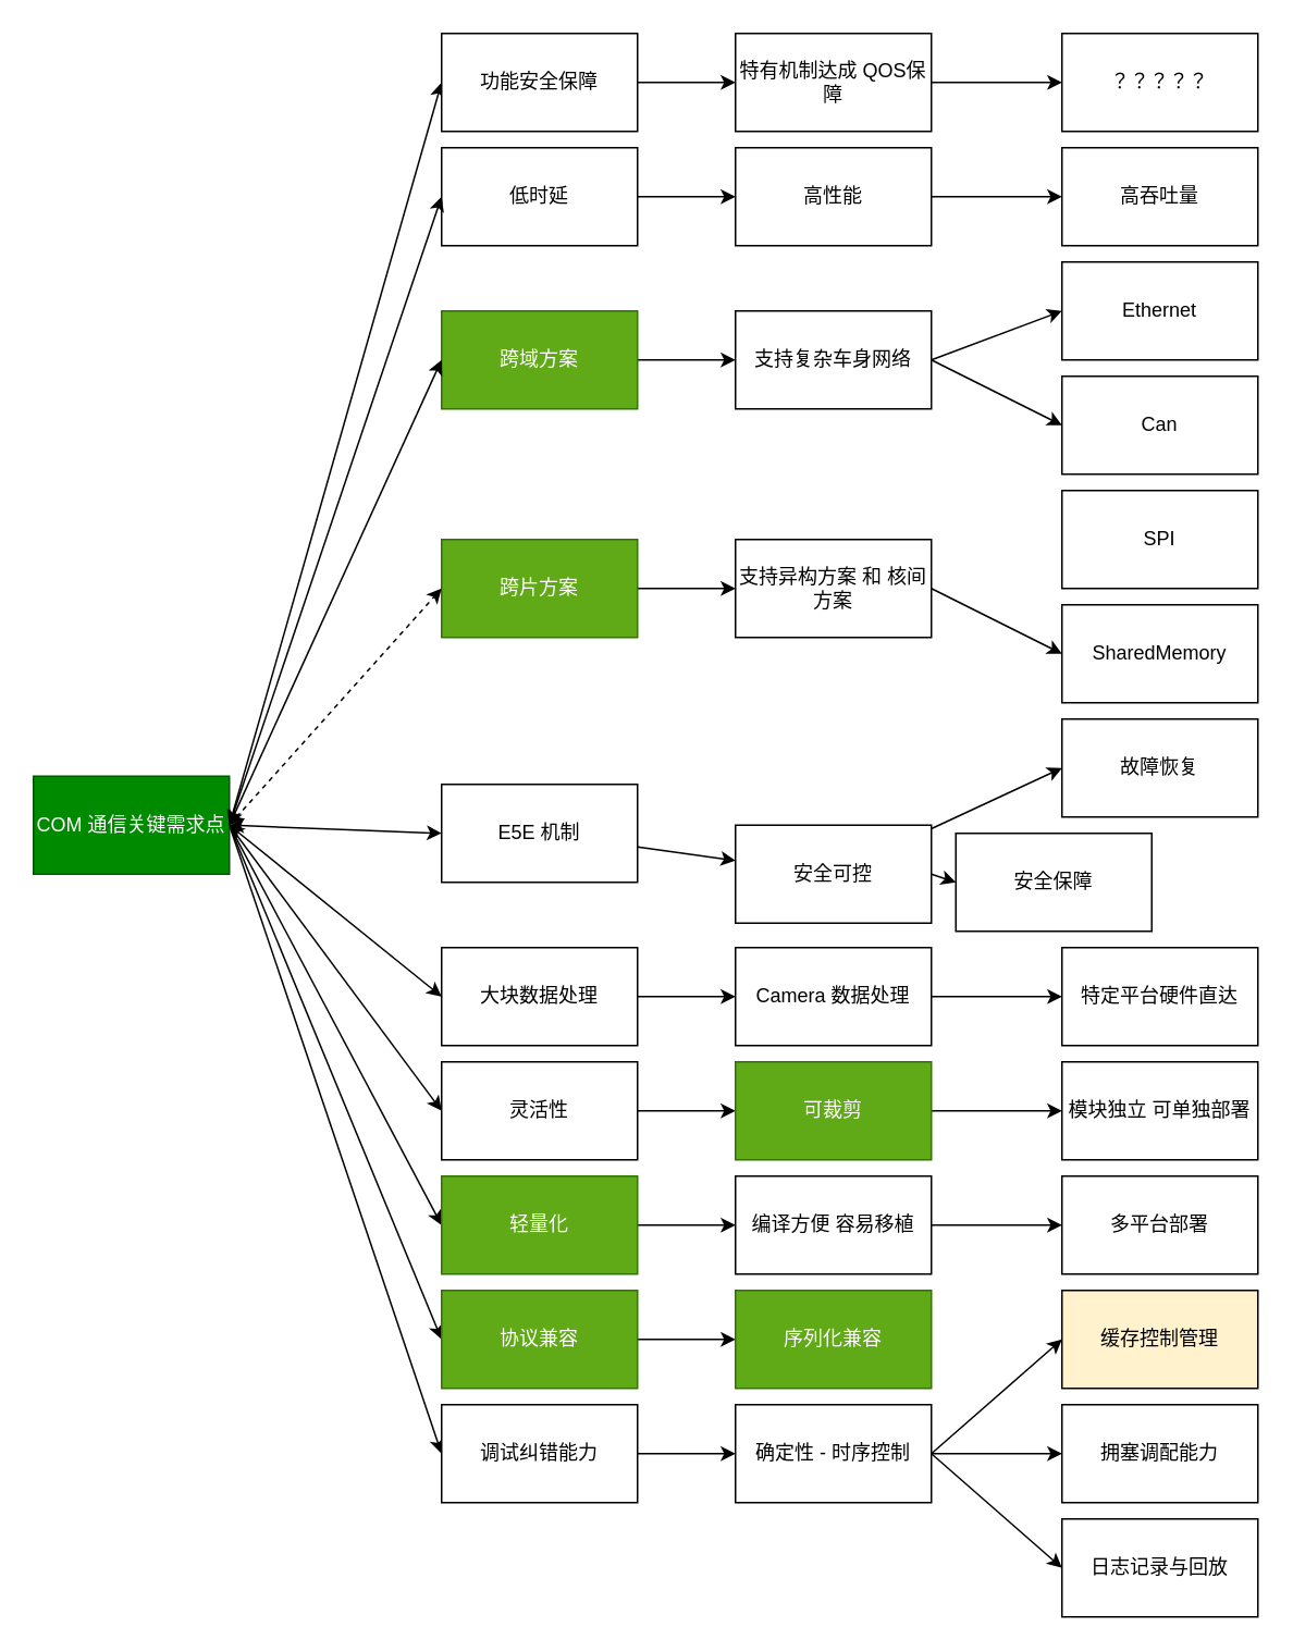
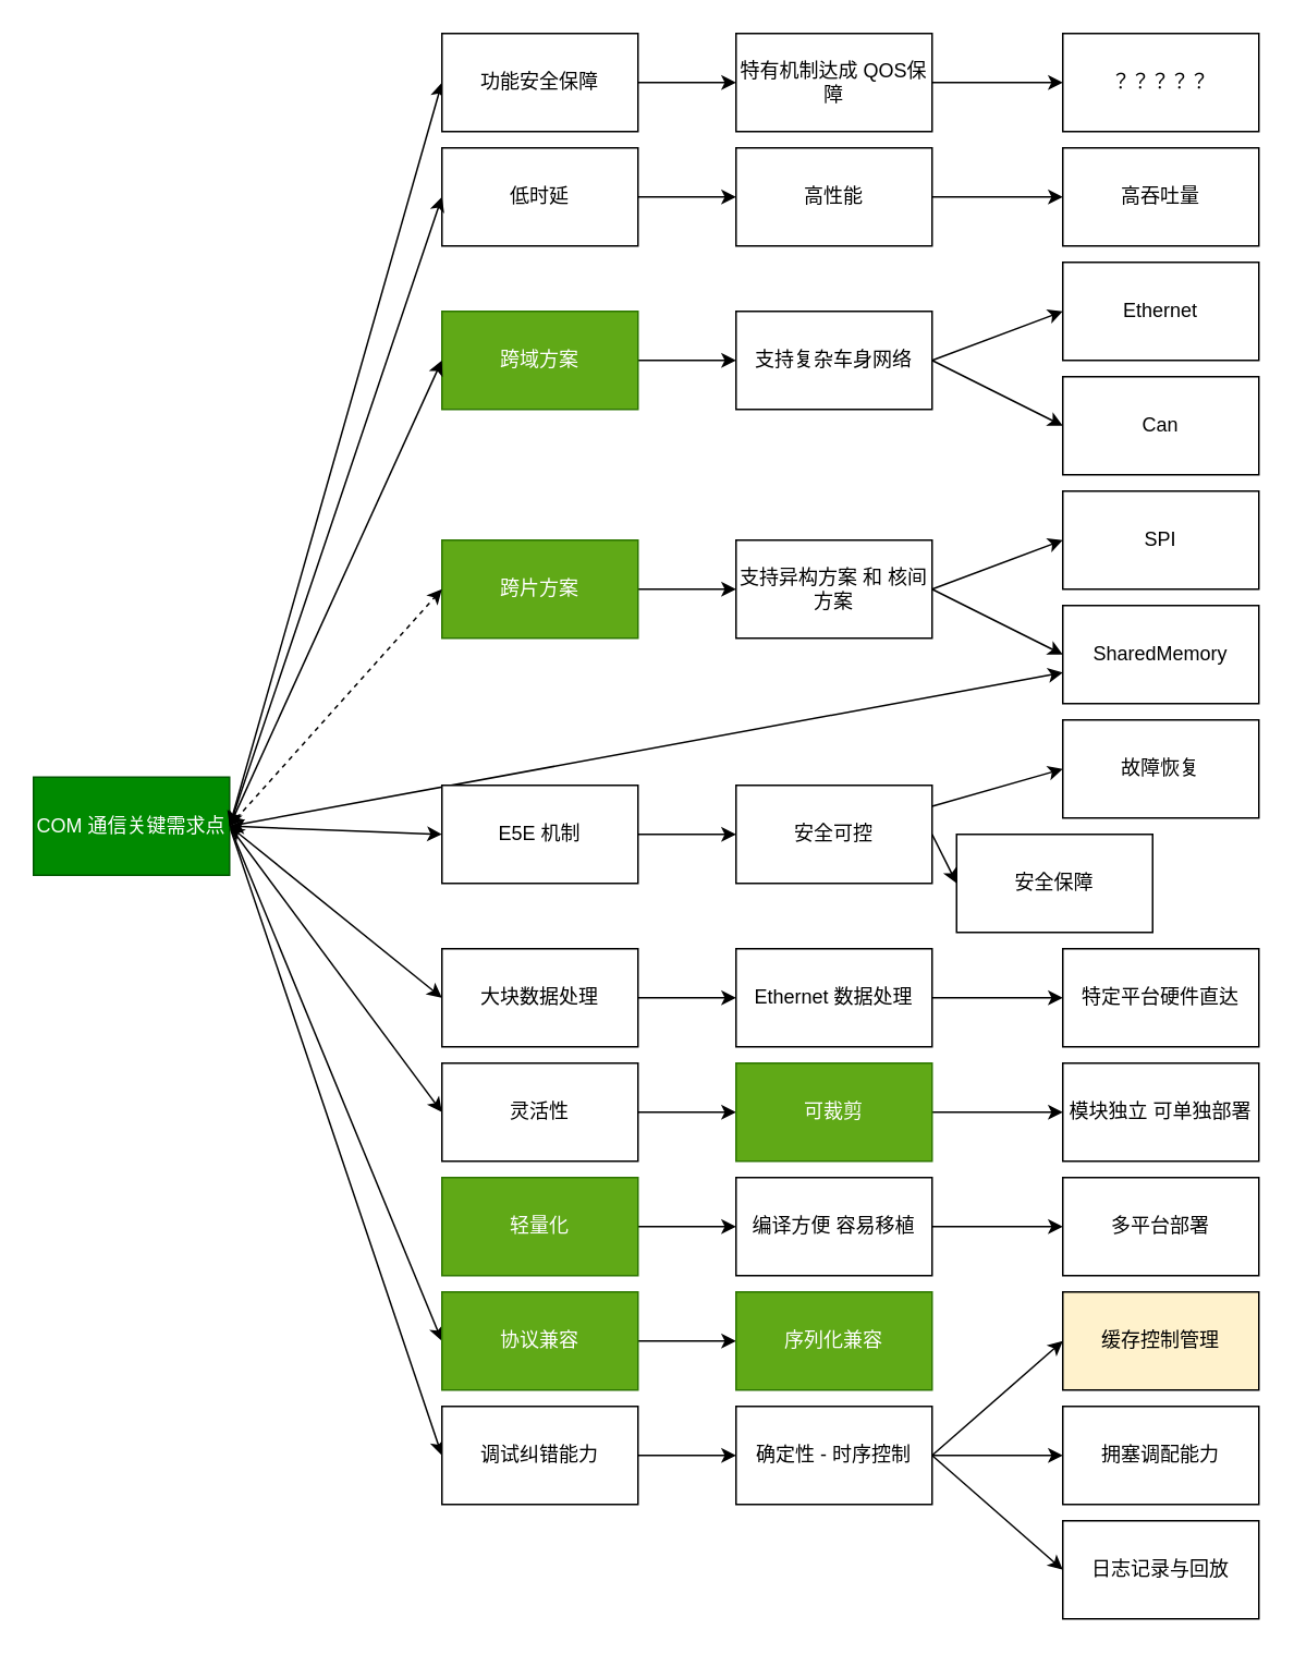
+ <mxCell id="36" style="edgeStyle=none;html=1;exitX=1;exitY=0.5;exitDx=0;exitDy=0;entryX=0;entryY=0.5;entryDx=0;entryDy=0;" parent="1" source="38" target="50" edge="1"><mxGeometry relative="1" as="geometry" /></mxCell>
- <mxCell id="35" value="安全可控" style="rounded=0;whiteSpace=wrap;html=1;" parent="1" vertex="1"><mxGeometry x="450" y="505" width="120" height="60" as="geometry" /></mxCell>
+ <mxCell id="35" value="安全可控" style="rounded=0;whiteSpace=wrap;html=1;" parent="1" vertex="1"><mxGeometry x="450" y="480" width="120" height="60" as="geometry" /></mxCell>
- <mxCell id="32" value="Camera 数据处理" style="rounded=0;whiteSpace=wrap;html=1;" parent="1" vertex="1"><mxGeometry x="450" y="580" width="120" height="60" as="geometry" /></mxCell>
+ <mxCell id="32" value="Ethernet 数据处理" style="rounded=0;whiteSpace=wrap;html=1;" parent="1" vertex="1"><mxGeometry x="450" y="580" width="120" height="60" as="geometry" /></mxCell>
- <mxCell id="2" style="edgeStyle=none;html=1;entryX=0;entryY=0.5;entryDx=0;entryDy=0;exitX=1;exitY=0.5;exitDx=0;exitDy=0;" parent="1" source="7" target="26" edge="1"><mxGeometry relative="1" as="geometry"><mxPoint x="170" y="310" as="sourcePoint" /></mxGeometry></mxCell>
+ <mxCell id="2" style="edgeStyle=none;html=1;exitX=1;exitY=0.5;exitDx=0;exitDy=0;" parent="1" source="7" target="51" edge="1"><mxGeometry relative="1" as="geometry"><mxPoint x="170" y="310" as="sourcePoint" /></mxGeometry></mxCell>
